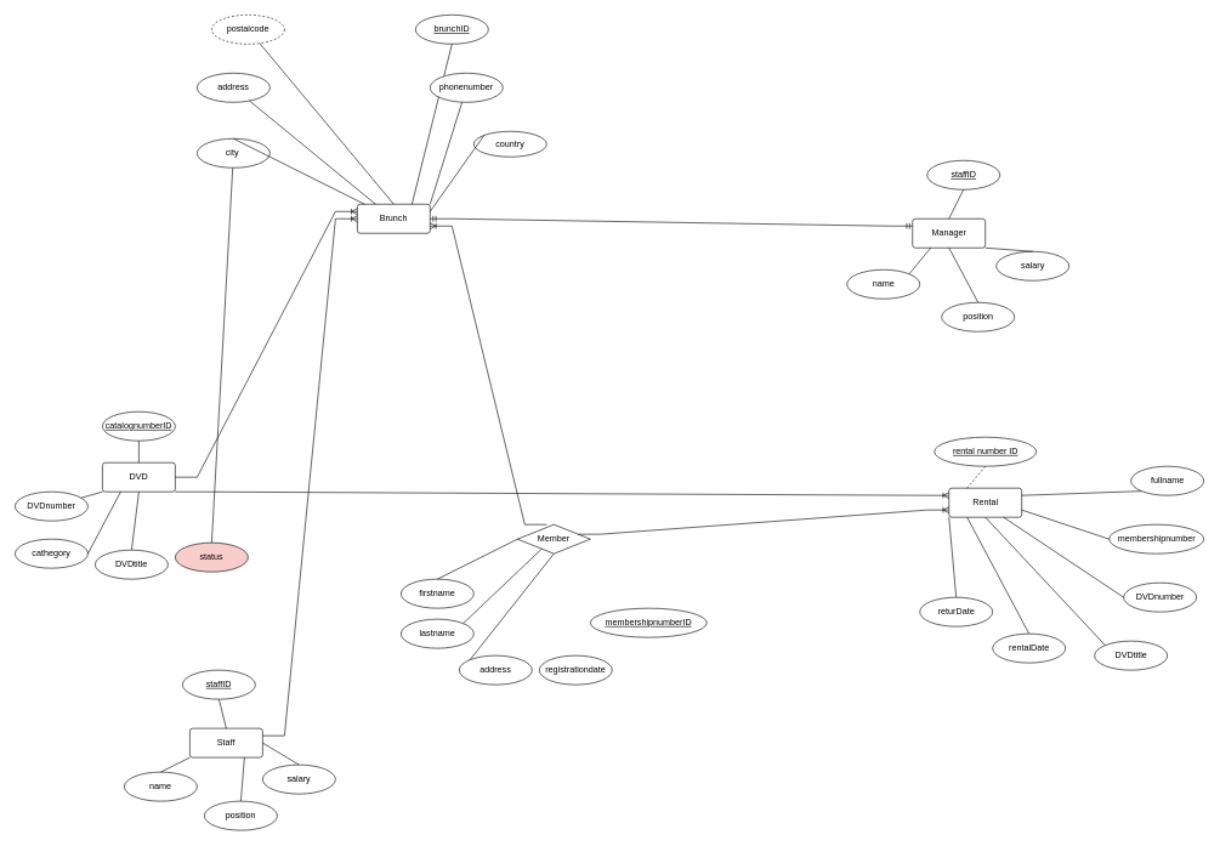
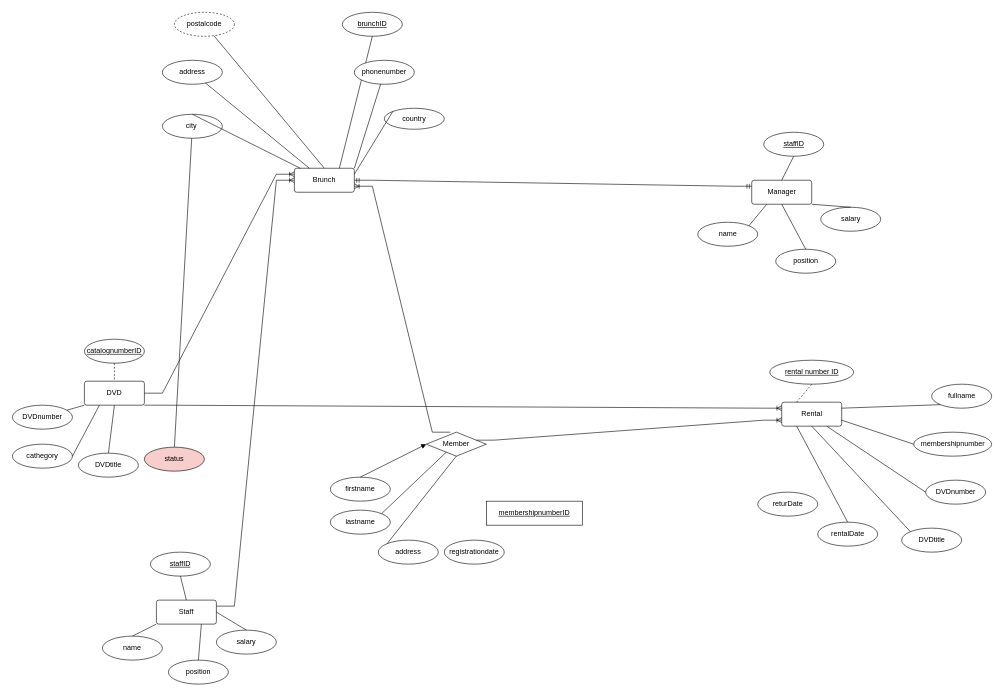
- <mxCell id="13" value="country" style="ellipse;whiteSpace=wrap;html=1;align=center;" vertex="1" parent="1"><mxGeometry x="650" y="180" width="100" height="35" as="geometry" /></mxCell>
+ <mxCell id="13" value="country" style="ellipse;whiteSpace=wrap;html=1;align=center;" vertex="1" parent="1"><mxGeometry x="640" y="180" width="100" height="35" as="geometry" /></mxCell>
- <mxCell id="21" value="" style="endArrow=none;html=1;rounded=0;exitX=0.5;exitY=1;exitDx=0;exitDy=0;entryX=0.5;entryY=0;entryDx=0;entryDy=0;" edge="1" parent="1" source="20" target="2"><mxGeometry relative="1" as="geometry"><mxPoint x="110" y="724" as="sourcePoint" /><mxPoint x="270" y="724" as="targetPoint" /></mxGeometry></mxCell>
+ <mxCell id="21" value="" style="endArrow=none;html=1;rounded=0;exitX=0.5;exitY=1;exitDx=0;exitDy=0;entryX=0.5;entryY=0;entryDx=0;entryDy=0;dashed=1;" edge="1" parent="1" source="20" target="2"><mxGeometry relative="1" as="geometry"><mxPoint x="110" y="724" as="sourcePoint" /><mxPoint x="270" y="724" as="targetPoint" /></mxGeometry></mxCell>
- <mxCell id="43" value="" style="endArrow=none;html=1;rounded=0;exitX=0.5;exitY=0;exitDx=0;exitDy=0;entryX=0;entryY=0.5;entryDx=0;entryDy=0;" edge="1" parent="1" source="42" target="6"><mxGeometry relative="1" as="geometry"><mxPoint x="680" y="720" as="sourcePoint" /><mxPoint x="840" y="720" as="targetPoint" /></mxGeometry></mxCell>
+ <mxCell id="43" value="" style="endArrow=block;html=1;rounded=0;exitX=0.5;exitY=0;exitDx=0;exitDy=0;entryX=0;entryY=0.5;entryDx=0;entryDy=0;" edge="1" parent="1" source="42" target="6"><mxGeometry relative="1" as="geometry"><mxPoint x="680" y="720" as="sourcePoint" /><mxPoint x="840" y="720" as="targetPoint" /></mxGeometry></mxCell>
- <mxCell id="54" value="" style="endArrow=none;html=1;rounded=0;exitX=0.5;exitY=0;exitDx=0;exitDy=0;entryX=0;entryY=1;entryDx=0;entryDy=0;" edge="1" parent="1" source="47" target="7"><mxGeometry relative="1" as="geometry"><mxPoint x="1042.5" y="660" as="sourcePoint" /><mxPoint x="1202.5" y="660" as="targetPoint" /></mxGeometry></mxCell>
- <mxCell id="38" value="membershipnumberID" style="ellipse;whiteSpace=wrap;html=1;align=center;fontStyle=4;" vertex="1" parent="1"><mxGeometry x="810" y="835" width="160" height="40" as="geometry" /></mxCell>
+ <mxCell id="38" value="membershipnumberID" style="whiteSpace=wrap;html=1;align=center;fontStyle=4;rounded=0;" vertex="1" parent="1"><mxGeometry x="810" y="835" width="160" height="40" as="geometry" /></mxCell>
